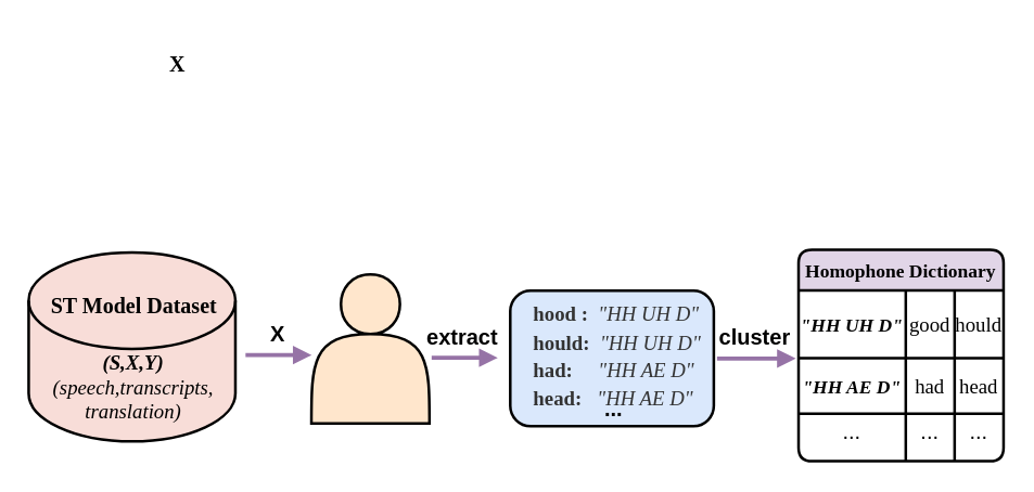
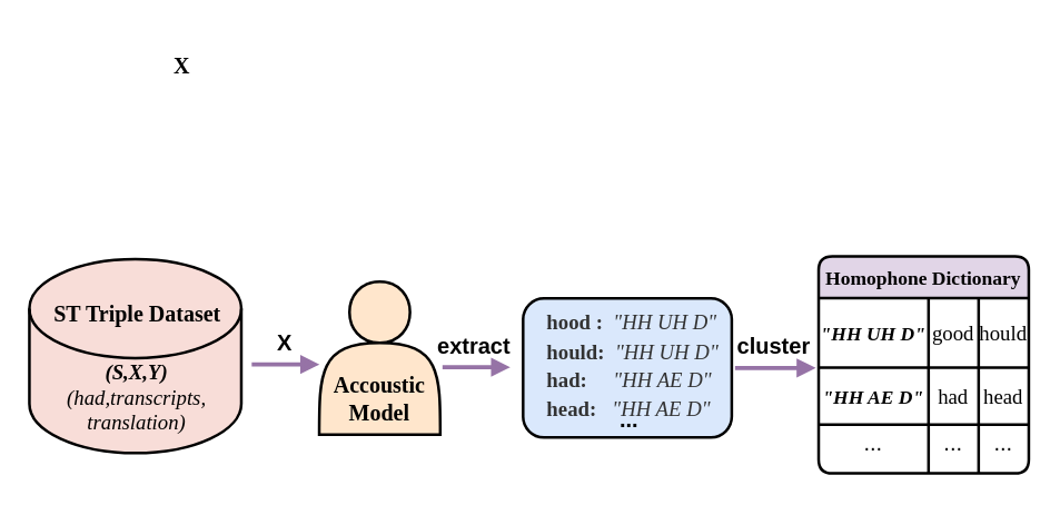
- <mxCell id="23" value="&lt;font face=&quot;Times New Roman&quot; style=&quot;font-size: 16px;&quot;&gt;&lt;b&gt;ST Model Dataset&lt;/b&gt;&lt;/font&gt;" style="text;html=1;strokeColor=none;fillColor=none;align=center;verticalAlign=middle;whiteSpace=wrap;rounded=0;" parent="1" vertex="1"><mxGeometry x="29.64" y="209.783" width="137" height="30" as="geometry" /></mxCell>
+ <mxCell id="23" value="&lt;font face=&quot;Times New Roman&quot; style=&quot;font-size: 16px;&quot;&gt;&lt;b&gt;ST Triple Dataset&lt;/b&gt;&lt;/font&gt;" style="text;html=1;strokeColor=none;fillColor=none;align=center;verticalAlign=middle;whiteSpace=wrap;rounded=0;" parent="1" vertex="1"><mxGeometry x="29.64" y="209.783" width="137" height="30" as="geometry" /></mxCell>
- <mxCell id="22" value="&lt;font style=&quot;font-size: 15px;&quot; face=&quot;Times New Roman&quot;&gt;&lt;i&gt;&lt;b&gt;(S,X,Y)&lt;/b&gt;&lt;br&gt;(speech,transcripts,&lt;br style=&quot;border-color: var(--border-color);&quot;&gt;translation)&lt;/i&gt;&lt;/font&gt;&lt;font face=&quot;Lucida Console&quot;&gt;&lt;br&gt;&lt;/font&gt;" style="text;html=1;strokeColor=none;fillColor=none;align=center;verticalAlign=middle;whiteSpace=wrap;rounded=0;movable=1;resizable=1;rotatable=1;deletable=1;editable=1;locked=0;connectable=1;" parent="1" vertex="1"><mxGeometry x="41.2" y="228.783" width="113.88" height="111.82" as="geometry" /></mxCell>
+ <mxCell id="22" value="&lt;font style=&quot;font-size: 15px;&quot; face=&quot;Times New Roman&quot;&gt;&lt;i&gt;&lt;b&gt;(S,X,Y)&lt;/b&gt;&lt;br&gt;(had,transcripts,&lt;br style=&quot;border-color: var(--border-color);&quot;&gt;translation)&lt;/i&gt;&lt;/font&gt;&lt;font face=&quot;Lucida Console&quot;&gt;&lt;br&gt;&lt;/font&gt;" style="text;html=1;strokeColor=none;fillColor=none;align=center;verticalAlign=middle;whiteSpace=wrap;rounded=0;movable=1;resizable=1;rotatable=1;deletable=1;editable=1;locked=0;connectable=1;" parent="1" vertex="1"><mxGeometry x="41.2" y="228.783" width="113.88" height="111.82" as="geometry" /></mxCell>
+ <mxCell id="4" value="&lt;font size=&quot;1&quot; face=&quot;Times New Roman&quot;&gt;&lt;b style=&quot;font-size: 16px;&quot;&gt;Accoustic Model&lt;/b&gt;&lt;/font&gt;" style="text;html=1;strokeColor=none;fillColor=none;align=center;verticalAlign=middle;whiteSpace=wrap;rounded=0;" parent="2" vertex="1"><mxGeometry x="-0.87" y="59" width="49" height="30" as="geometry" /></mxCell>
